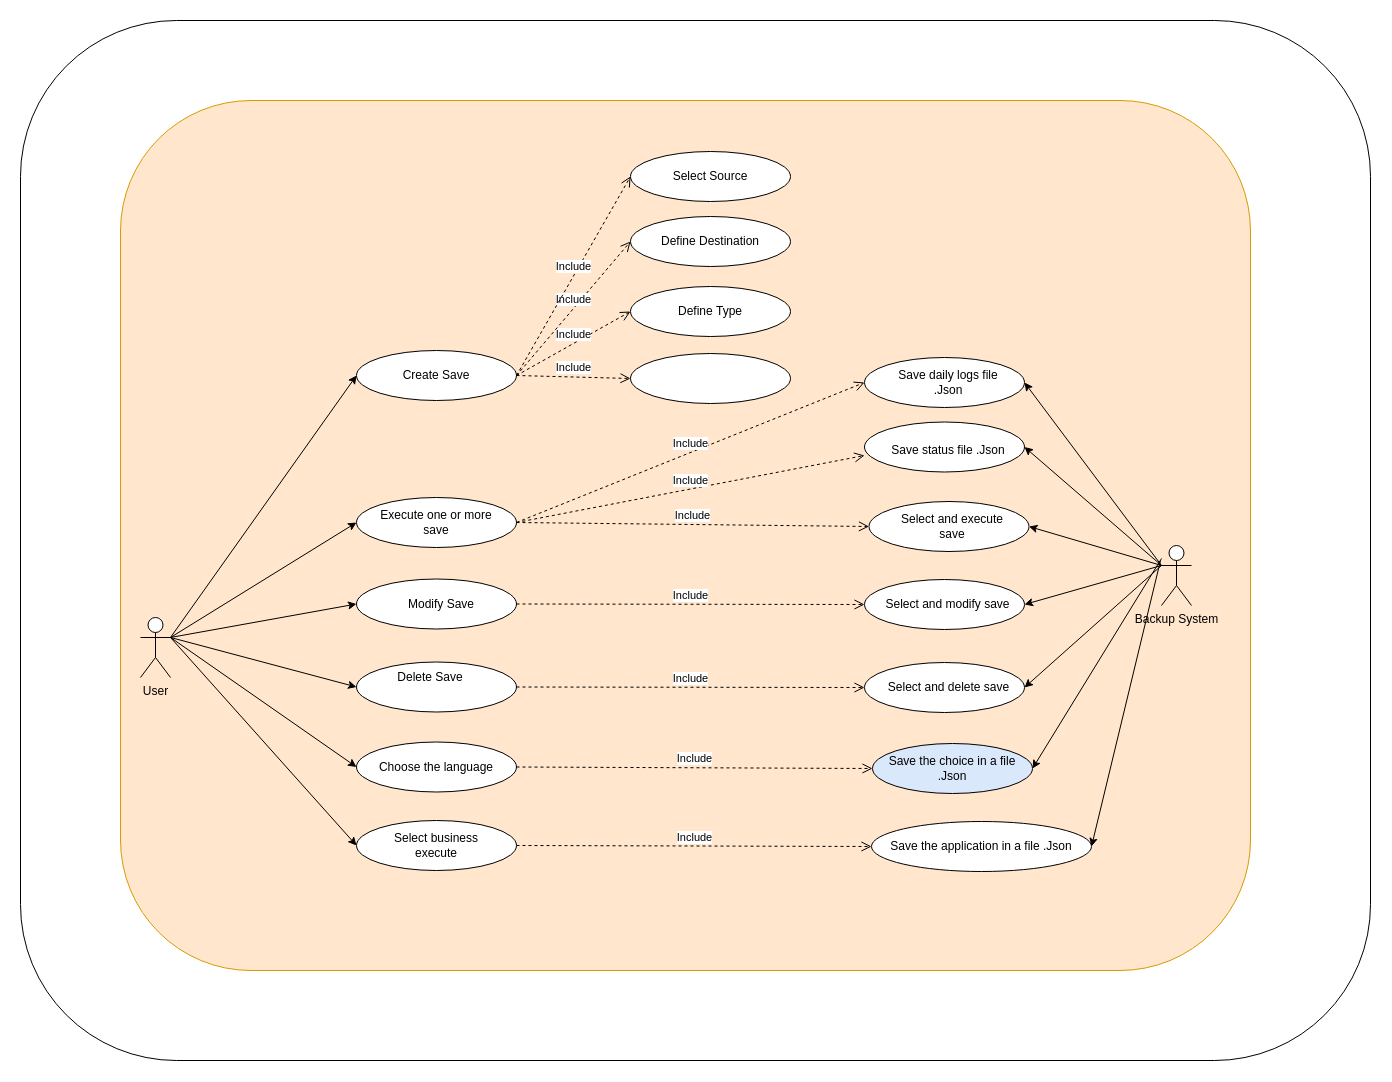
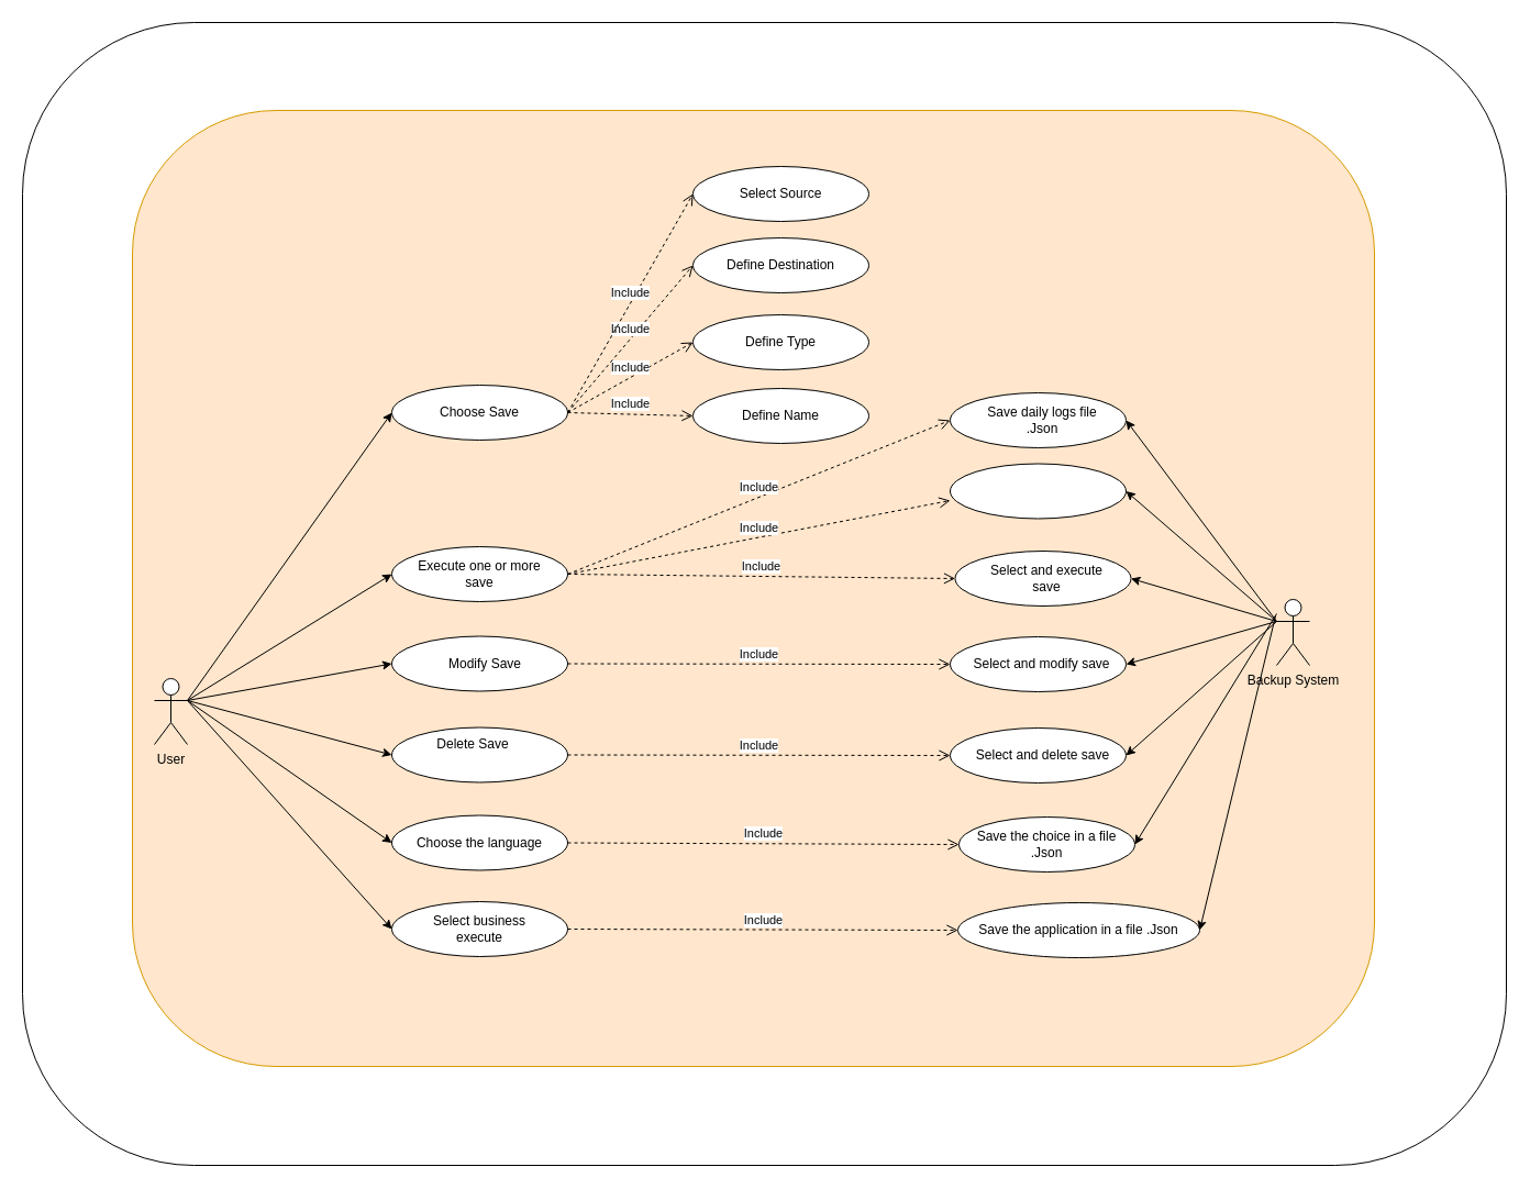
- <mxCell id="26" value="Create Save" style="text;html=1;strokeColor=none;fillColor=none;align=center;verticalAlign=middle;whiteSpace=wrap;rounded=0;" vertex="1" parent="1"><mxGeometry x="371" y="365" width="130" height="20" as="geometry" /></mxCell>
+ <mxCell id="26" value="Choose Save" style="text;html=1;strokeColor=none;fillColor=none;align=center;verticalAlign=middle;whiteSpace=wrap;rounded=0;" vertex="1" parent="1"><mxGeometry x="371" y="365" width="130" height="20" as="geometry" /></mxCell>
+ <mxCell id="13" value="Define Name" style="text;html=1;strokeColor=none;fillColor=none;align=center;verticalAlign=middle;whiteSpace=wrap;rounded=0;" vertex="1" parent="1"><mxGeometry x="660" y="365.5" width="100" height="25" as="geometry" /></mxCell>
- <mxCell id="42" value="Save status file .Json" style="text;html=1;strokeColor=none;fillColor=none;align=center;verticalAlign=middle;whiteSpace=wrap;rounded=0;" vertex="1" parent="1"><mxGeometry x="882.5" y="440" width="130" height="20" as="geometry" /></mxCell>
- <mxCell id="54" value="Save the choice in a file .Json" style="ellipse;whiteSpace=wrap;html=1;fillColor=#dae8fc;" vertex="1" parent="1"><mxGeometry x="872" y="743" width="160" height="50" as="geometry" /></mxCell>
+ <mxCell id="54" value="Save the choice in a file .Json" style="ellipse;whiteSpace=wrap;html=1;" vertex="1" parent="1"><mxGeometry x="872" y="743" width="160" height="50" as="geometry" /></mxCell>
